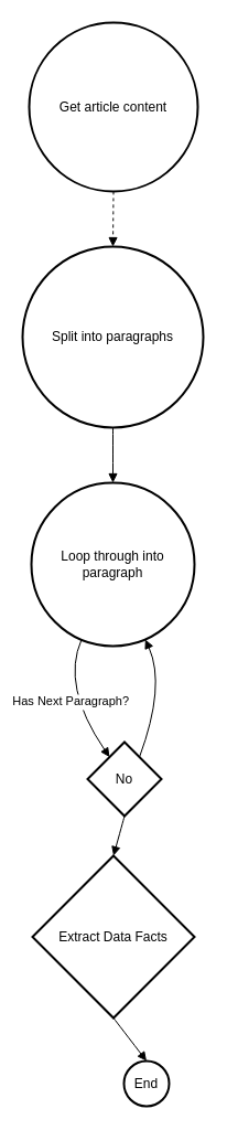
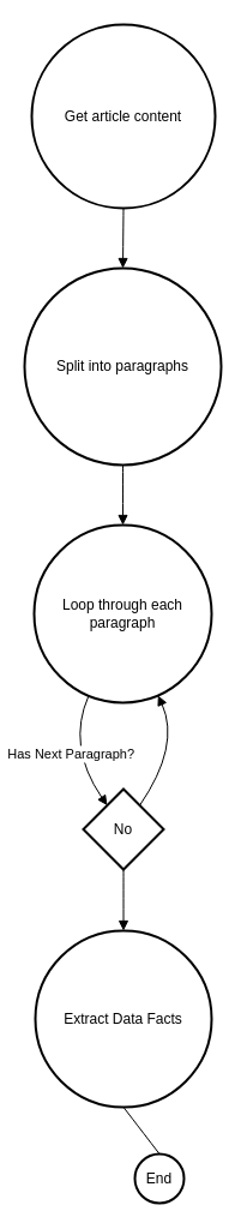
- <mxCell id="8" value="" style="curved=1;startArrow=none;endArrow=block;exitX=0.5;exitY=1;entryX=0.5;entryY=0;dashed=1;" edge="1" parent="1" source="4" target="5"><mxGeometry relative="1" as="geometry"><Array as="points" /></mxGeometry></mxCell>
+ <mxCell id="8" value="" style="curved=1;startArrow=none;endArrow=block;exitX=0.5;exitY=1;entryX=0.5;entryY=0;" edge="1" parent="1" source="4" target="5"><mxGeometry relative="1" as="geometry"><Array as="points" /></mxGeometry></mxCell>
- <mxCell id="6" value="Loop through into paragraph" style="ellipse;aspect=fixed;strokeWidth=2;whiteSpace=wrap;" vertex="1" parent="1"><mxGeometry x="28" y="437" width="148" height="148" as="geometry" /></mxCell>
+ <mxCell id="6" value="Loop through each paragraph" style="ellipse;aspect=fixed;strokeWidth=2;whiteSpace=wrap;" vertex="1" parent="1"><mxGeometry x="28" y="437" width="148" height="148" as="geometry" /></mxCell>
- <mxCell id="7" value="No" style="rhombus;strokeWidth=2;whiteSpace=wrap;" vertex="1" parent="1"><mxGeometry x="79" y="672" width="67" height="67" as="geometry" /></mxCell>
+ <mxCell id="7" value="No" style="rhombus;strokeWidth=2;whiteSpace=wrap;" vertex="1" parent="1"><mxGeometry x="69" y="657" width="67" height="67" as="geometry" /></mxCell>
- <mxCell id="2" value="Extract Data Facts" style="rhombus;aspect=fixed;strokeWidth=2;whiteSpace=wrap;" vertex="1" parent="1"><mxGeometry x="29" y="775" width="147" height="147" as="geometry" /></mxCell>
+ <mxCell id="2" value="Extract Data Facts" style="ellipse;aspect=fixed;strokeWidth=2;whiteSpace=wrap;" vertex="1" parent="1"><mxGeometry x="29" y="775" width="147" height="147" as="geometry" /></mxCell>
- <mxCell id="13" value="" style="curved=1;startArrow=none;endArrow=block;exitX=0.5;exitY=1;entryX=0.49;entryY=0.01;" edge="1" parent="1" source="2" target="3"><mxGeometry relative="1" as="geometry"><Array as="points" /></mxGeometry></mxCell>
+ <mxCell id="13" value="" style="curved=1;startArrow=none;endArrow=none;exitX=0.5;exitY=1;entryX=0.49;entryY=0.01;" edge="1" parent="1" source="2" target="3"><mxGeometry relative="1" as="geometry"><Array as="points" /></mxGeometry></mxCell>
